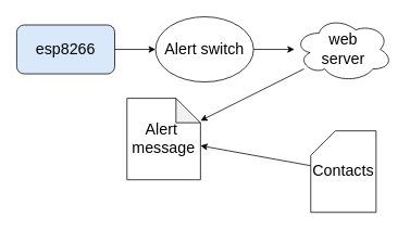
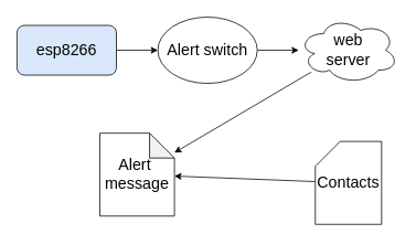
- <mxCell id="10" value="Alert&amp;nbsp;&lt;br&gt;message" style="shape=note;whiteSpace=wrap;html=1;backgroundOutline=1;darkOpacity=0.05;fontSize=19;" vertex="1" parent="1"><mxGeometry x="155" y="120" width="90" height="100" as="geometry" /></mxCell>
+ <mxCell id="10" value="Alert&amp;nbsp;&lt;br&gt;message" style="shape=note;whiteSpace=wrap;html=1;backgroundOutline=1;darkOpacity=0.05;fontSize=19;" vertex="1" parent="1"><mxGeometry x="120" y="160" width="90" height="100" as="geometry" /></mxCell>
- <mxCell id="9" value="Contacts" style="shape=card;whiteSpace=wrap;html=1;fontSize=19;" vertex="1" parent="1"><mxGeometry x="380" y="160" width="80" height="100" as="geometry" /></mxCell>
+ <mxCell id="9" value="Contacts" style="shape=card;whiteSpace=wrap;html=1;fontSize=19;" vertex="1" parent="1"><mxGeometry x="380" y="170" width="80" height="100" as="geometry" /></mxCell>
